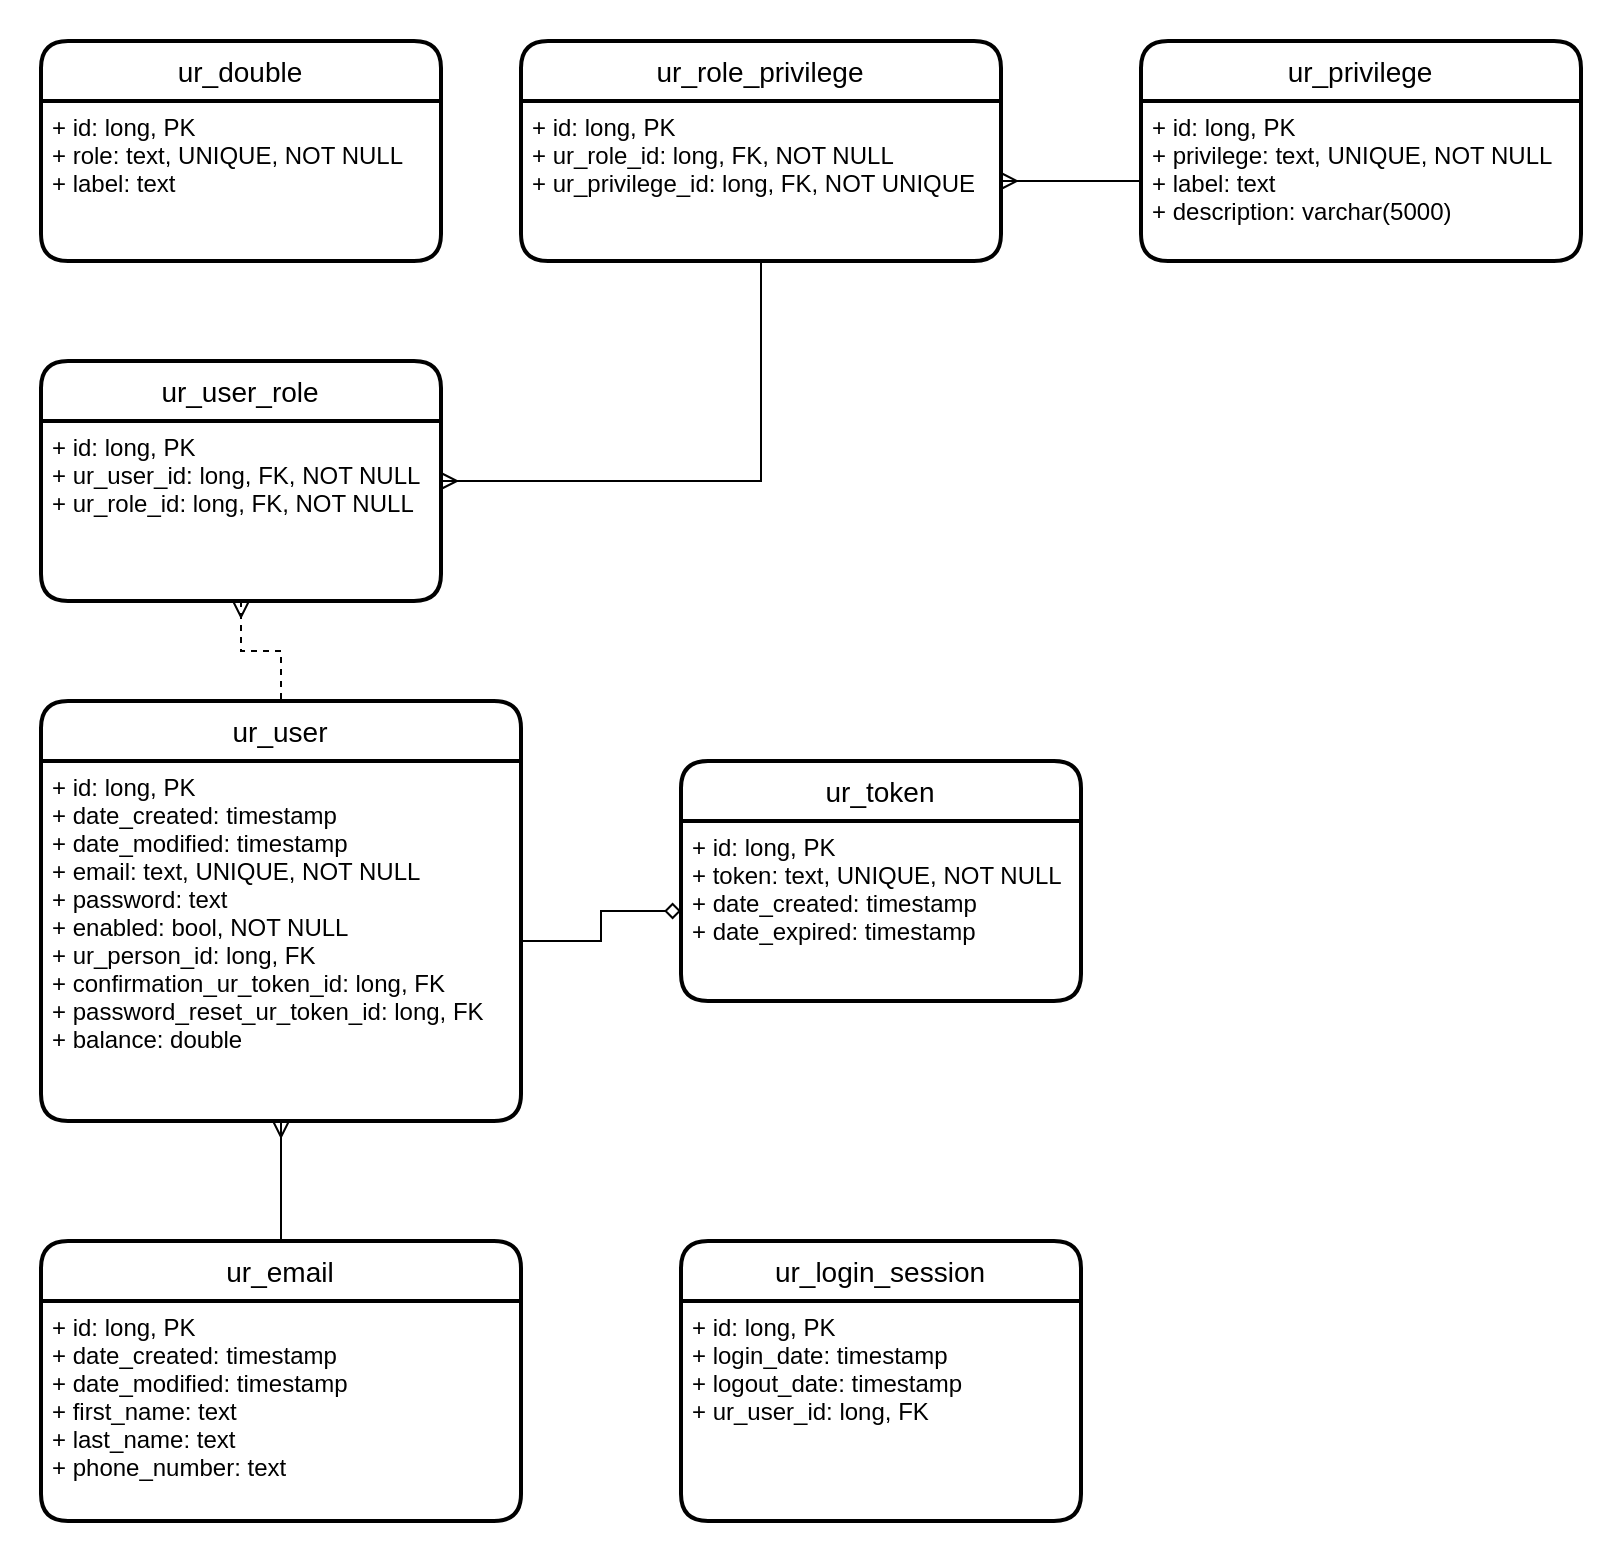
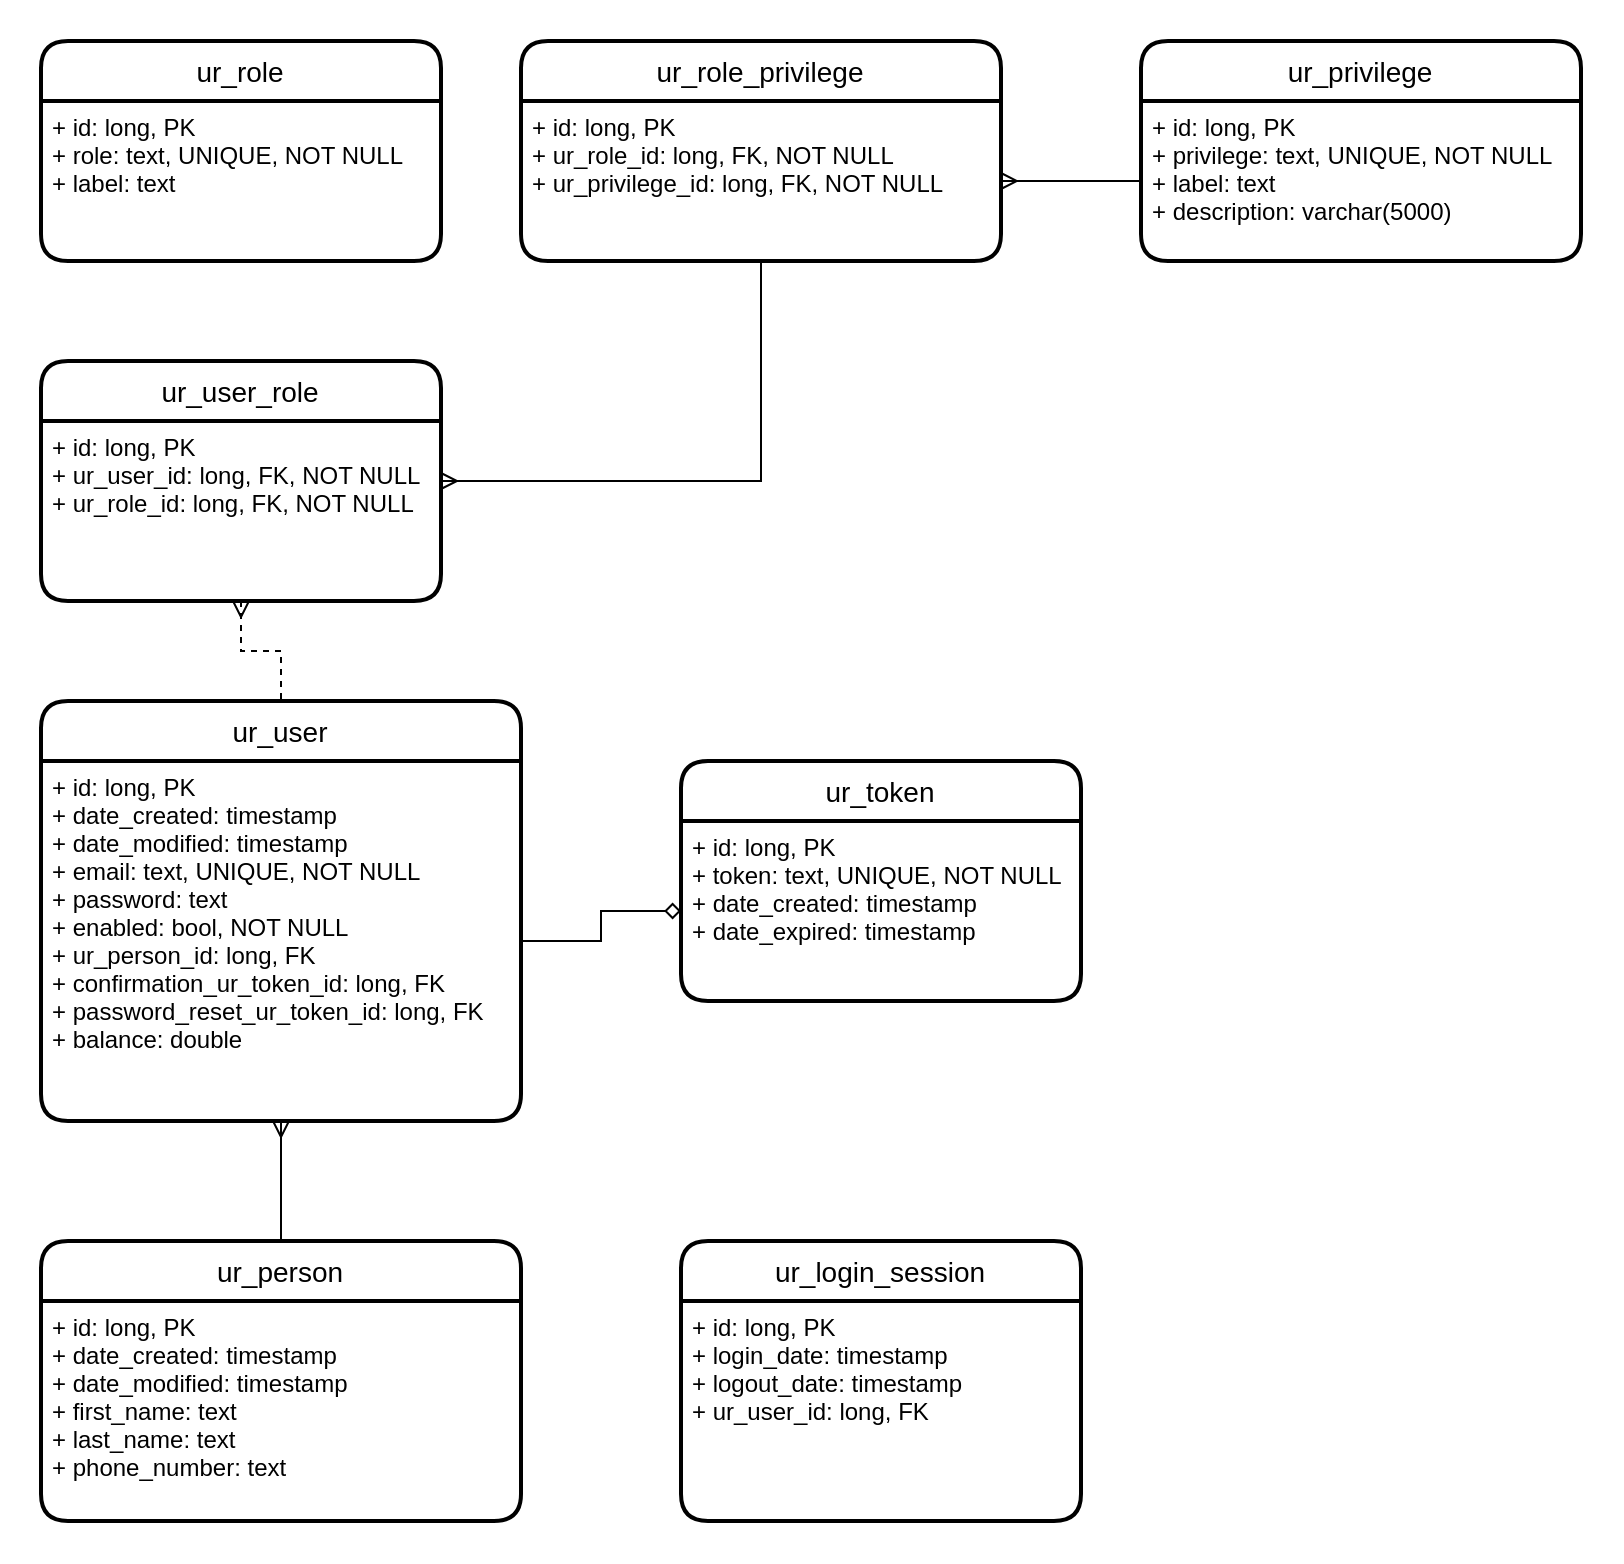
- <mxCell id="2" value="ur_double" style="swimlane;childLayout=stackLayout;horizontal=1;startSize=30;horizontalStack=0;rounded=1;fontSize=14;fontStyle=0;strokeWidth=2;resizeParent=0;resizeLast=1;shadow=0;dashed=0;align=center;" parent="1" vertex="1"><mxGeometry x="20" y="20" width="200" height="110" as="geometry" /></mxCell>
+ <mxCell id="2" value="ur_role" style="swimlane;childLayout=stackLayout;horizontal=1;startSize=30;horizontalStack=0;rounded=1;fontSize=14;fontStyle=0;strokeWidth=2;resizeParent=0;resizeLast=1;shadow=0;dashed=0;align=center;" parent="1" vertex="1"><mxGeometry x="20" y="20" width="200" height="110" as="geometry" /></mxCell>
- <mxCell id="7" value="+ id: long, PK&#10;+ ur_role_id: long, FK, NOT NULL&#10;+ ur_privilege_id: long, FK, NOT UNIQUE" style="align=left;strokeColor=none;fillColor=none;spacingLeft=4;fontSize=12;verticalAlign=top;resizable=0;rotatable=0;part=1;" parent="6" vertex="1"><mxGeometry y="30" width="240" height="80" as="geometry" /></mxCell>
+ <mxCell id="7" value="+ id: long, PK&#10;+ ur_role_id: long, FK, NOT NULL&#10;+ ur_privilege_id: long, FK, NOT NULL" style="align=left;strokeColor=none;fillColor=none;spacingLeft=4;fontSize=12;verticalAlign=top;resizable=0;rotatable=0;part=1;" parent="6" vertex="1"><mxGeometry y="30" width="240" height="80" as="geometry" /></mxCell>
- <mxCell id="18" value="ur_email" style="swimlane;childLayout=stackLayout;horizontal=1;startSize=30;horizontalStack=0;rounded=1;fontSize=14;fontStyle=0;strokeWidth=2;resizeParent=0;resizeLast=1;shadow=0;dashed=0;align=center;" parent="1" vertex="1"><mxGeometry x="20" y="620" width="240" height="140" as="geometry" /></mxCell>
+ <mxCell id="18" value="ur_person" style="swimlane;childLayout=stackLayout;horizontal=1;startSize=30;horizontalStack=0;rounded=1;fontSize=14;fontStyle=0;strokeWidth=2;resizeParent=0;resizeLast=1;shadow=0;dashed=0;align=center;" parent="1" vertex="1"><mxGeometry x="20" y="620" width="240" height="140" as="geometry" /></mxCell>
